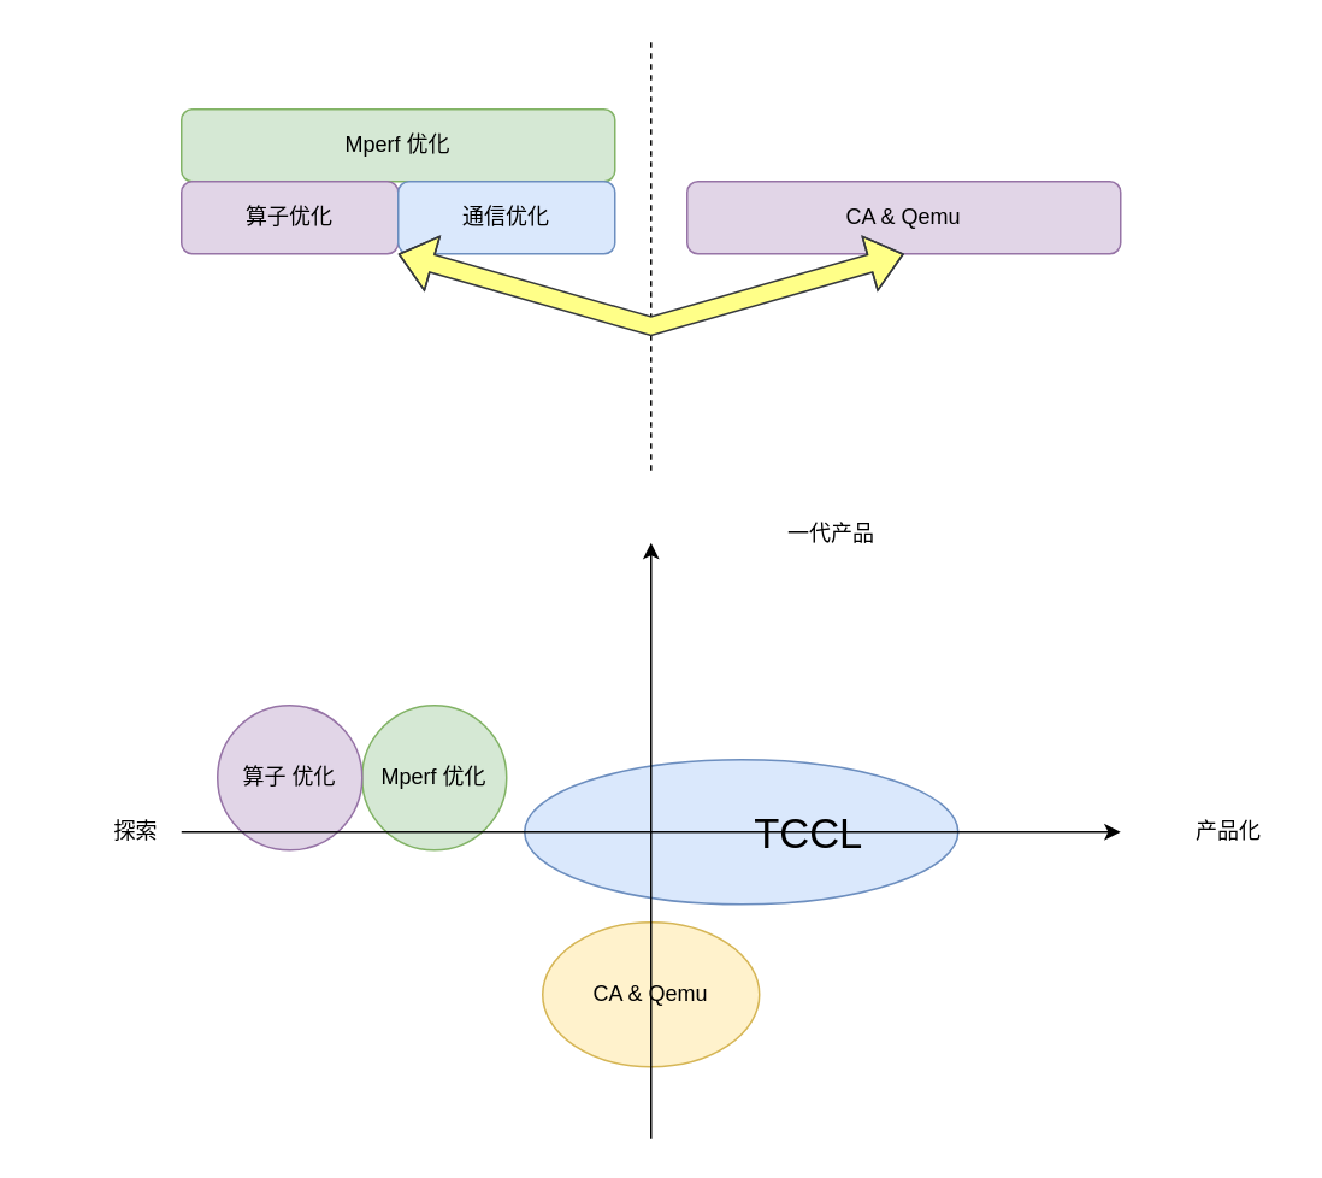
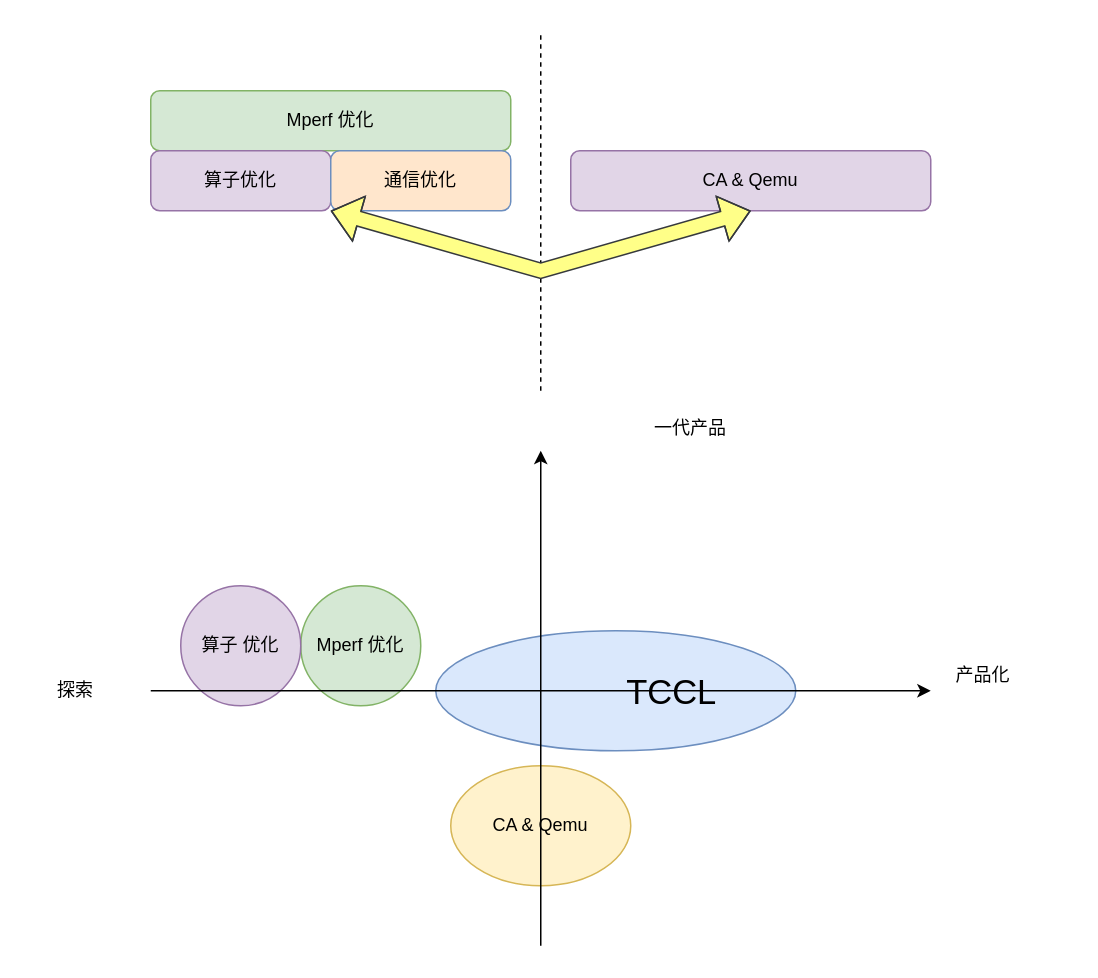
- <mxCell id="14" value="通信优化" style="rounded=1;whiteSpace=wrap;html=1;fillColor=#dae8fc;strokeColor=#6c8ebf;" parent="1" vertex="1"><mxGeometry x="220" y="100" width="120" height="40" as="geometry" /></mxCell>
+ <mxCell id="14" value="通信优化" style="rounded=1;whiteSpace=wrap;html=1;fillColor=#ffe6cc;strokeColor=#6c8ebf;" parent="1" vertex="1"><mxGeometry x="220" y="100" width="120" height="40" as="geometry" /></mxCell>
- <mxCell id="8" value="一代产品" style="text;html=1;align=center;verticalAlign=middle;whiteSpace=wrap;rounded=0;" parent="1" vertex="1"><mxGeometry x="430" y="280" width="60" height="30" as="geometry" /></mxCell>
+ <mxCell id="8" value="一代产品" style="text;html=1;align=center;verticalAlign=middle;whiteSpace=wrap;rounded=0;" parent="1" vertex="1"><mxGeometry x="430" y="270" width="60" height="30" as="geometry" /></mxCell>
- <mxCell id="9" value="探索" style="text;html=1;align=center;verticalAlign=middle;whiteSpace=wrap;rounded=0;" parent="1" vertex="1"><mxGeometry x="45" y="445" width="60" height="30" as="geometry" /></mxCell>
+ <mxCell id="9" value="探索" style="text;html=1;align=center;verticalAlign=middle;whiteSpace=wrap;rounded=0;" parent="1" vertex="1"><mxGeometry x="20" y="445" width="60" height="30" as="geometry" /></mxCell>
- <mxCell id="7" value="产品化" style="text;html=1;align=center;verticalAlign=middle;whiteSpace=wrap;rounded=0;" parent="1" vertex="1"><mxGeometry x="650" y="445" width="60" height="30" as="geometry" /></mxCell>
+ <mxCell id="7" value="产品化" style="text;html=1;align=center;verticalAlign=middle;whiteSpace=wrap;rounded=0;" parent="1" vertex="1"><mxGeometry x="625" y="435" width="60" height="30" as="geometry" /></mxCell>
